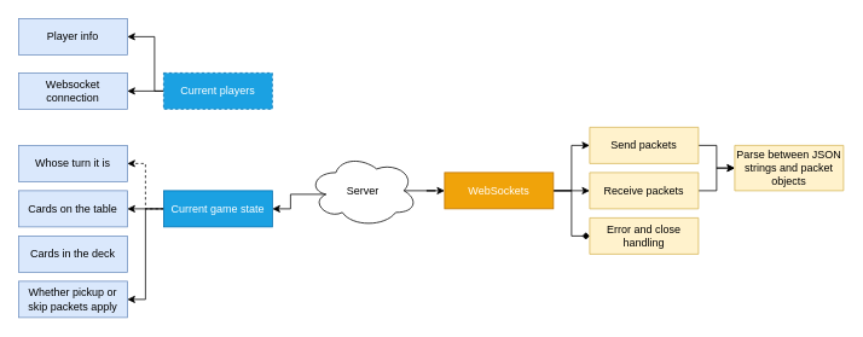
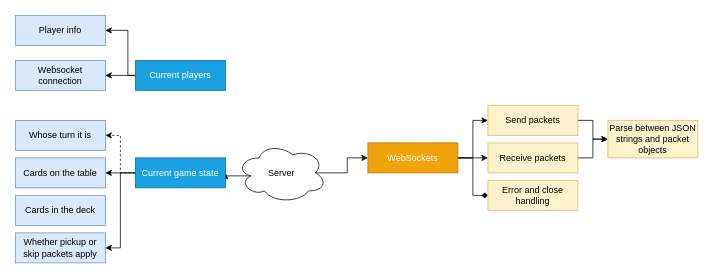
- <mxCell id="7" value="Current players" style="rounded=0;whiteSpace=wrap;html=1;fillColor=#1ba1e2;strokeColor=#006EAF;fontColor=#ffffff;dashed=1;" vertex="1" parent="1"><mxGeometry x="180" y="80" width="120" height="40" as="geometry" /></mxCell>
+ <mxCell id="7" value="Current players" style="rounded=0;whiteSpace=wrap;html=1;fillColor=#1ba1e2;strokeColor=#006EAF;fontColor=#ffffff;" vertex="1" parent="1"><mxGeometry x="180" y="80" width="120" height="40" as="geometry" /></mxCell>
- <mxCell id="4" value="Server" style="ellipse;shape=cloud;whiteSpace=wrap;html=1;" vertex="1" parent="1"><mxGeometry x="340" y="170" width="120" height="80" as="geometry" /></mxCell>
+ <mxCell id="4" value="Server" style="ellipse;shape=cloud;whiteSpace=wrap;html=1;" vertex="1" parent="1"><mxGeometry x="315" y="190" width="120" height="80" as="geometry" /></mxCell>
